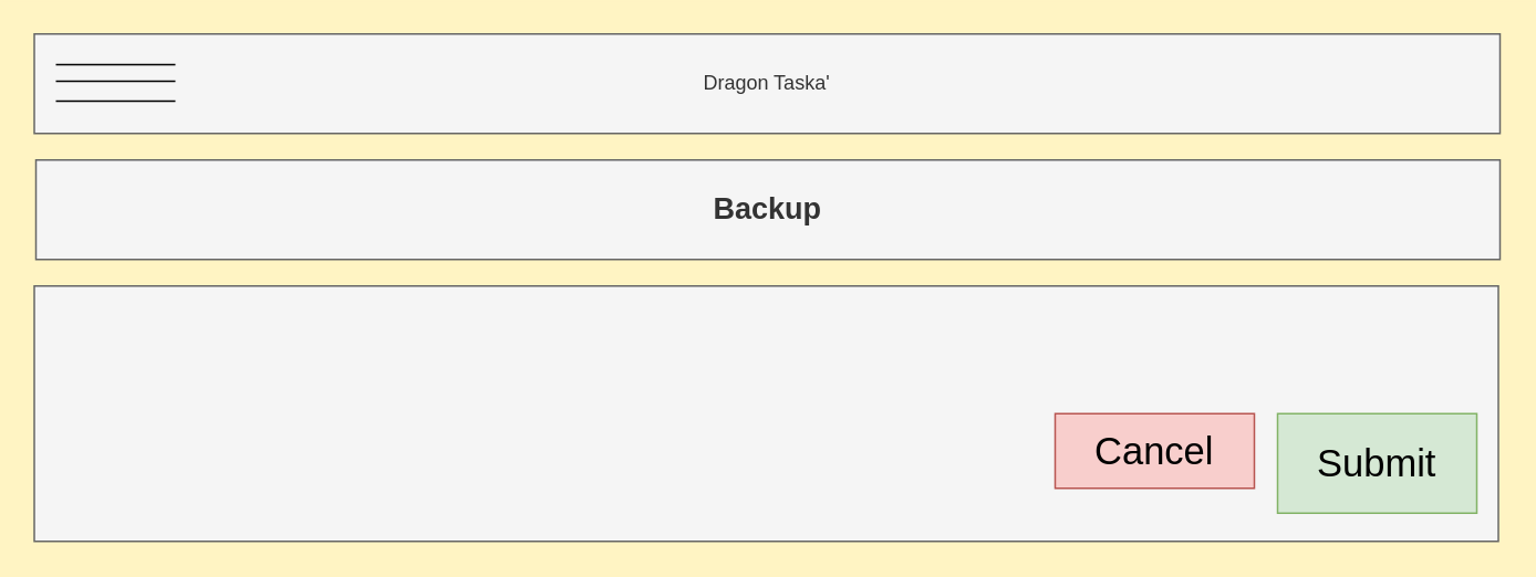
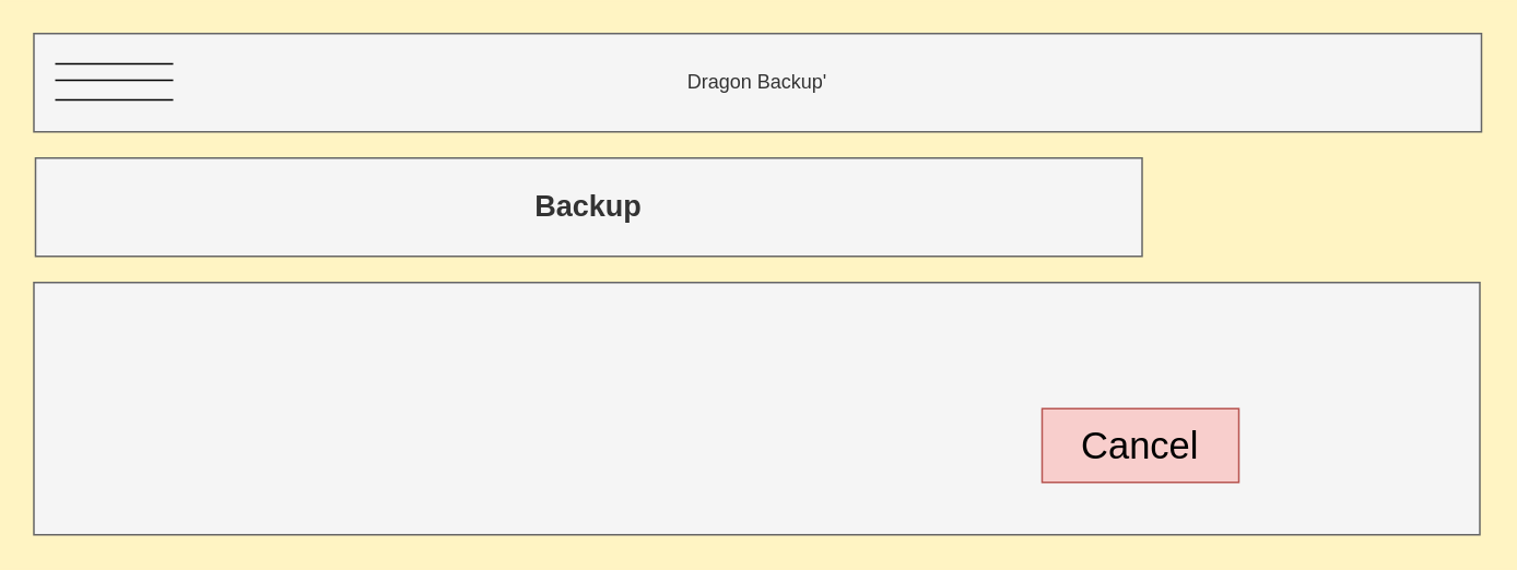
- <mxCell id="2" value="Dragon Taska'" style="rounded=0;whiteSpace=wrap;html=1;fillColor=#f5f5f5;strokeColor=#666666;fontColor=#333333;" vertex="1" parent="1"><mxGeometry x="20" y="20" width="883" height="60" as="geometry" /></mxCell>
+ <mxCell id="2" value="Dragon Backup'" style="rounded=0;whiteSpace=wrap;html=1;fillColor=#f5f5f5;strokeColor=#666666;fontColor=#333333;" vertex="1" parent="1"><mxGeometry x="20" y="20" width="883" height="60" as="geometry" /></mxCell>
- <mxCell id="8" value="&lt;h2&gt;Backup&lt;/h2&gt;" style="rounded=0;whiteSpace=wrap;html=1;fillColor=#f5f5f5;fontColor=#333333;strokeColor=#666666;" vertex="1" parent="1"><mxGeometry x="21" y="96" width="882" height="60" as="geometry" /></mxCell>
+ <mxCell id="8" value="&lt;h2&gt;Backup&lt;/h2&gt;" style="rounded=0;whiteSpace=wrap;html=1;fillColor=#f5f5f5;fontColor=#333333;strokeColor=#666666;" vertex="1" parent="1"><mxGeometry x="21" y="96" width="675" height="60" as="geometry" /></mxCell>
- <mxCell id="7" value="&lt;font style=&quot;font-size: 23px;&quot;&gt;Submit&lt;/font&gt;" style="rounded=0;whiteSpace=wrap;html=1;fillColor=#d5e8d4;strokeColor=#82b366;" vertex="1" parent="1"><mxGeometry x="769" y="249" width="120" height="60" as="geometry" /></mxCell>
